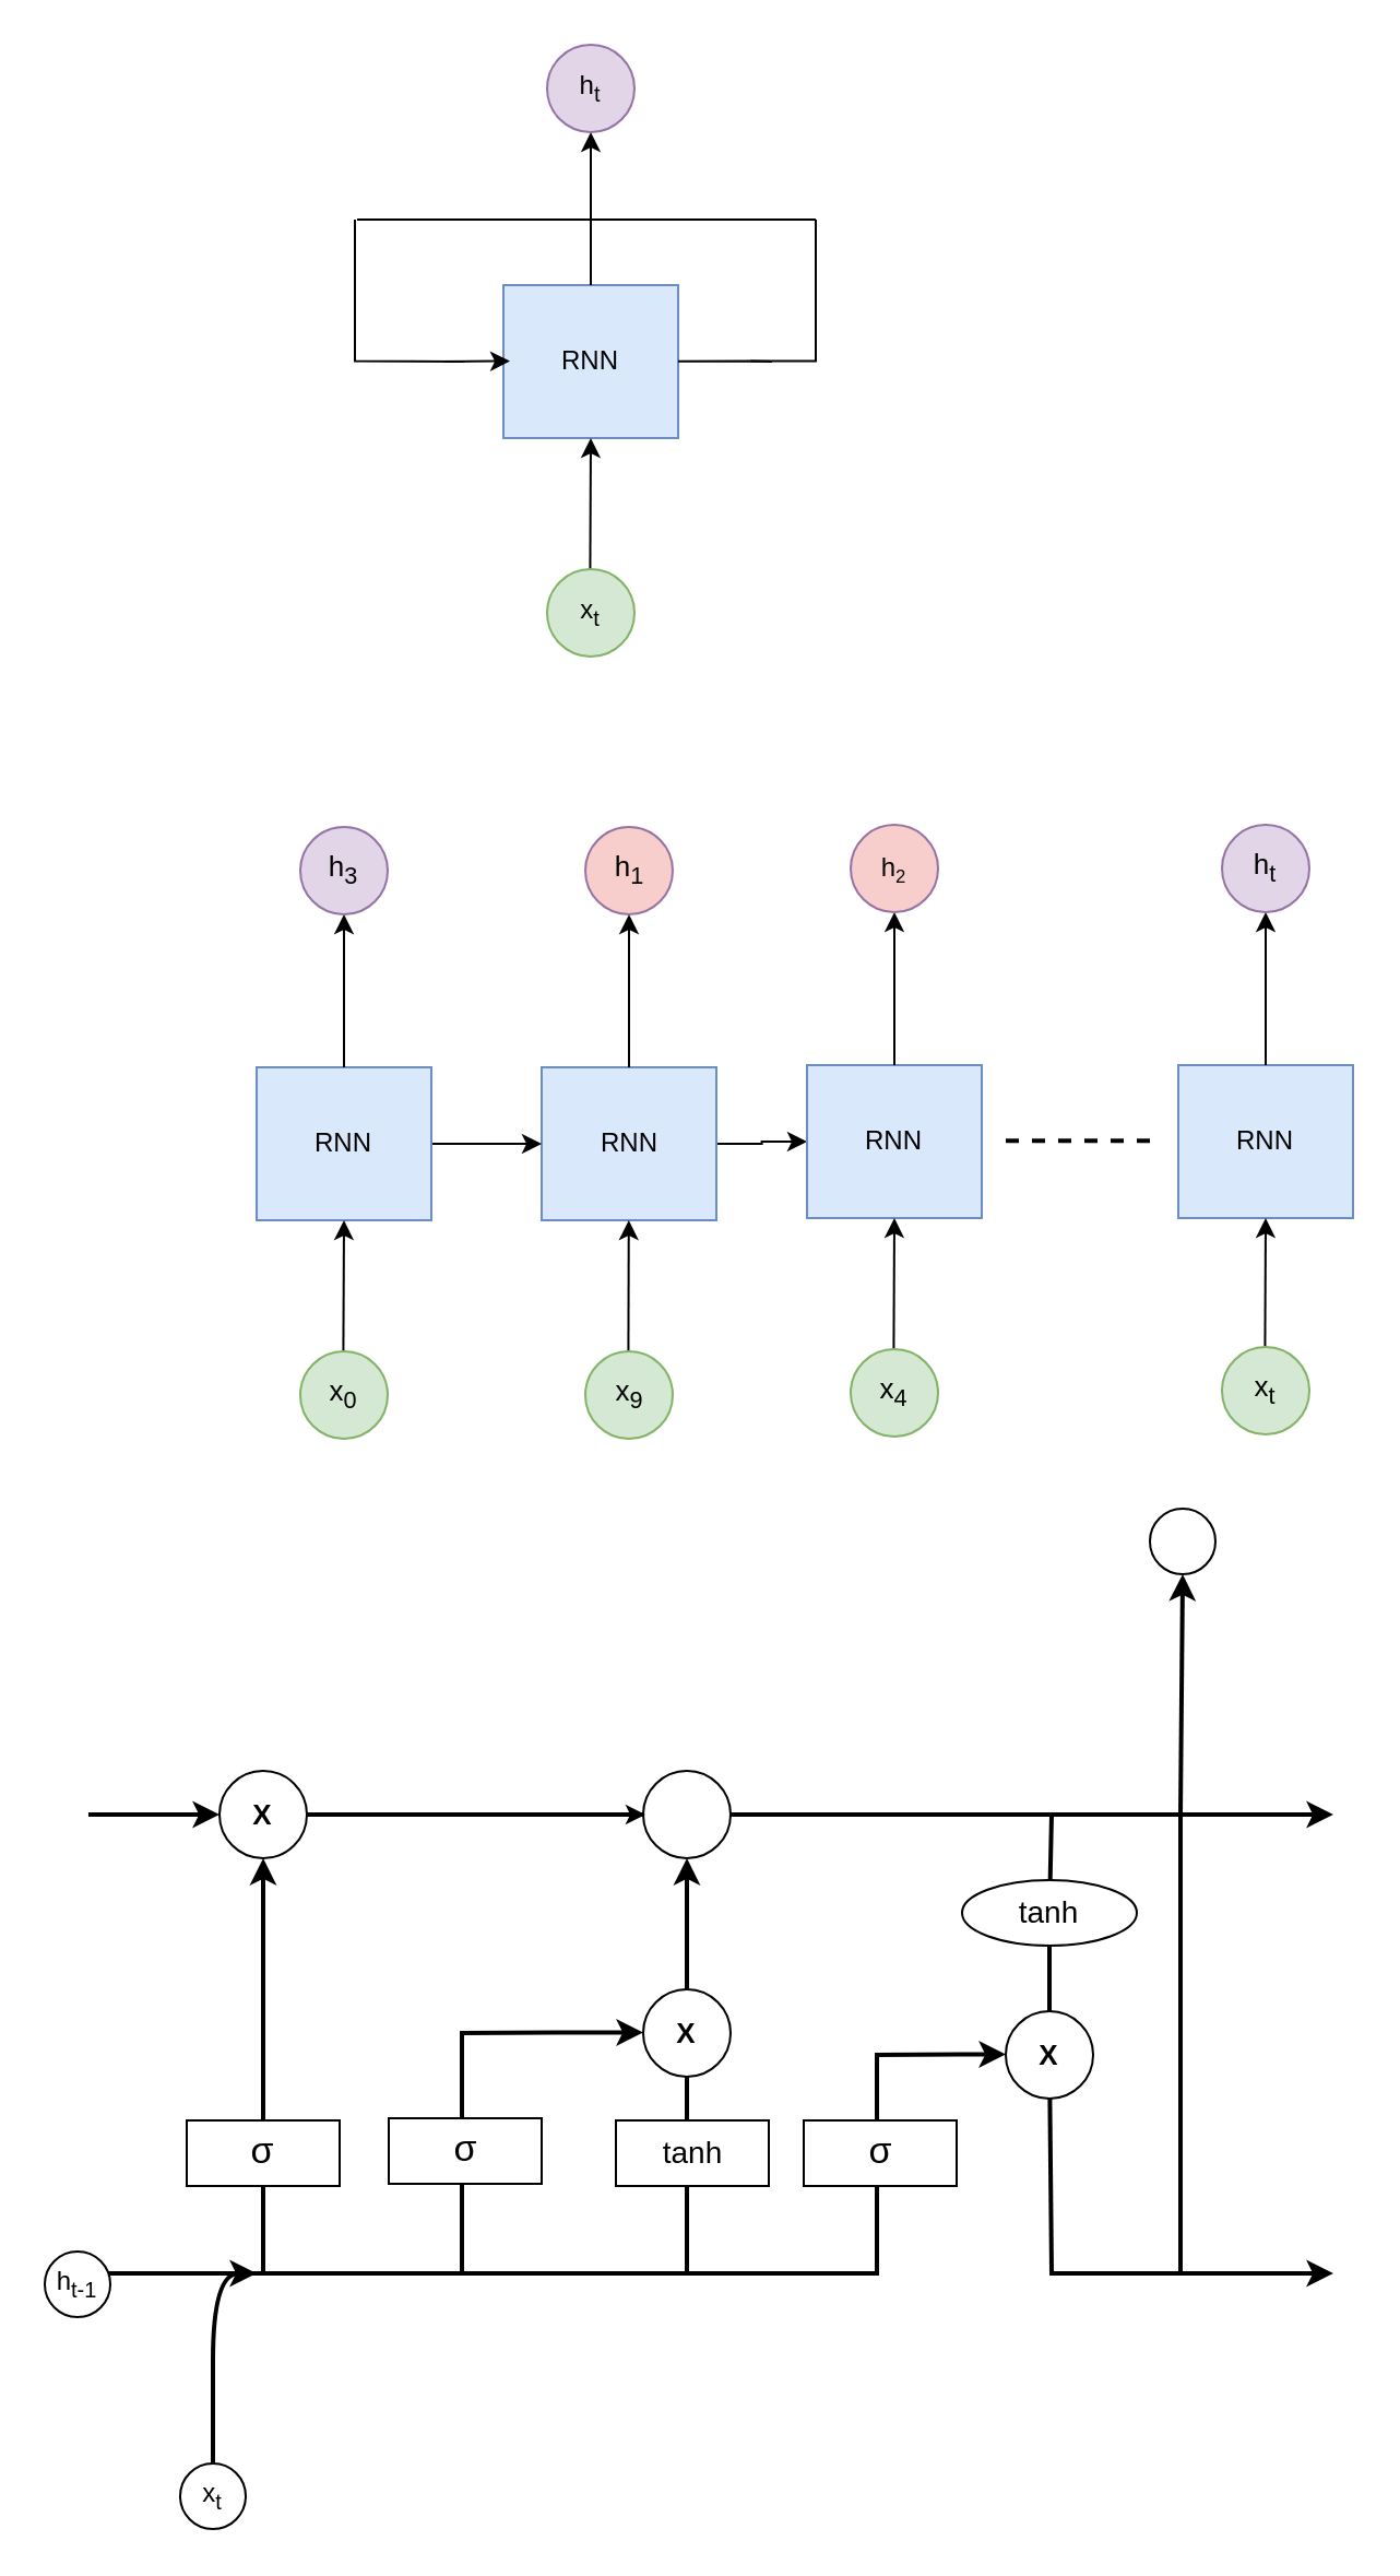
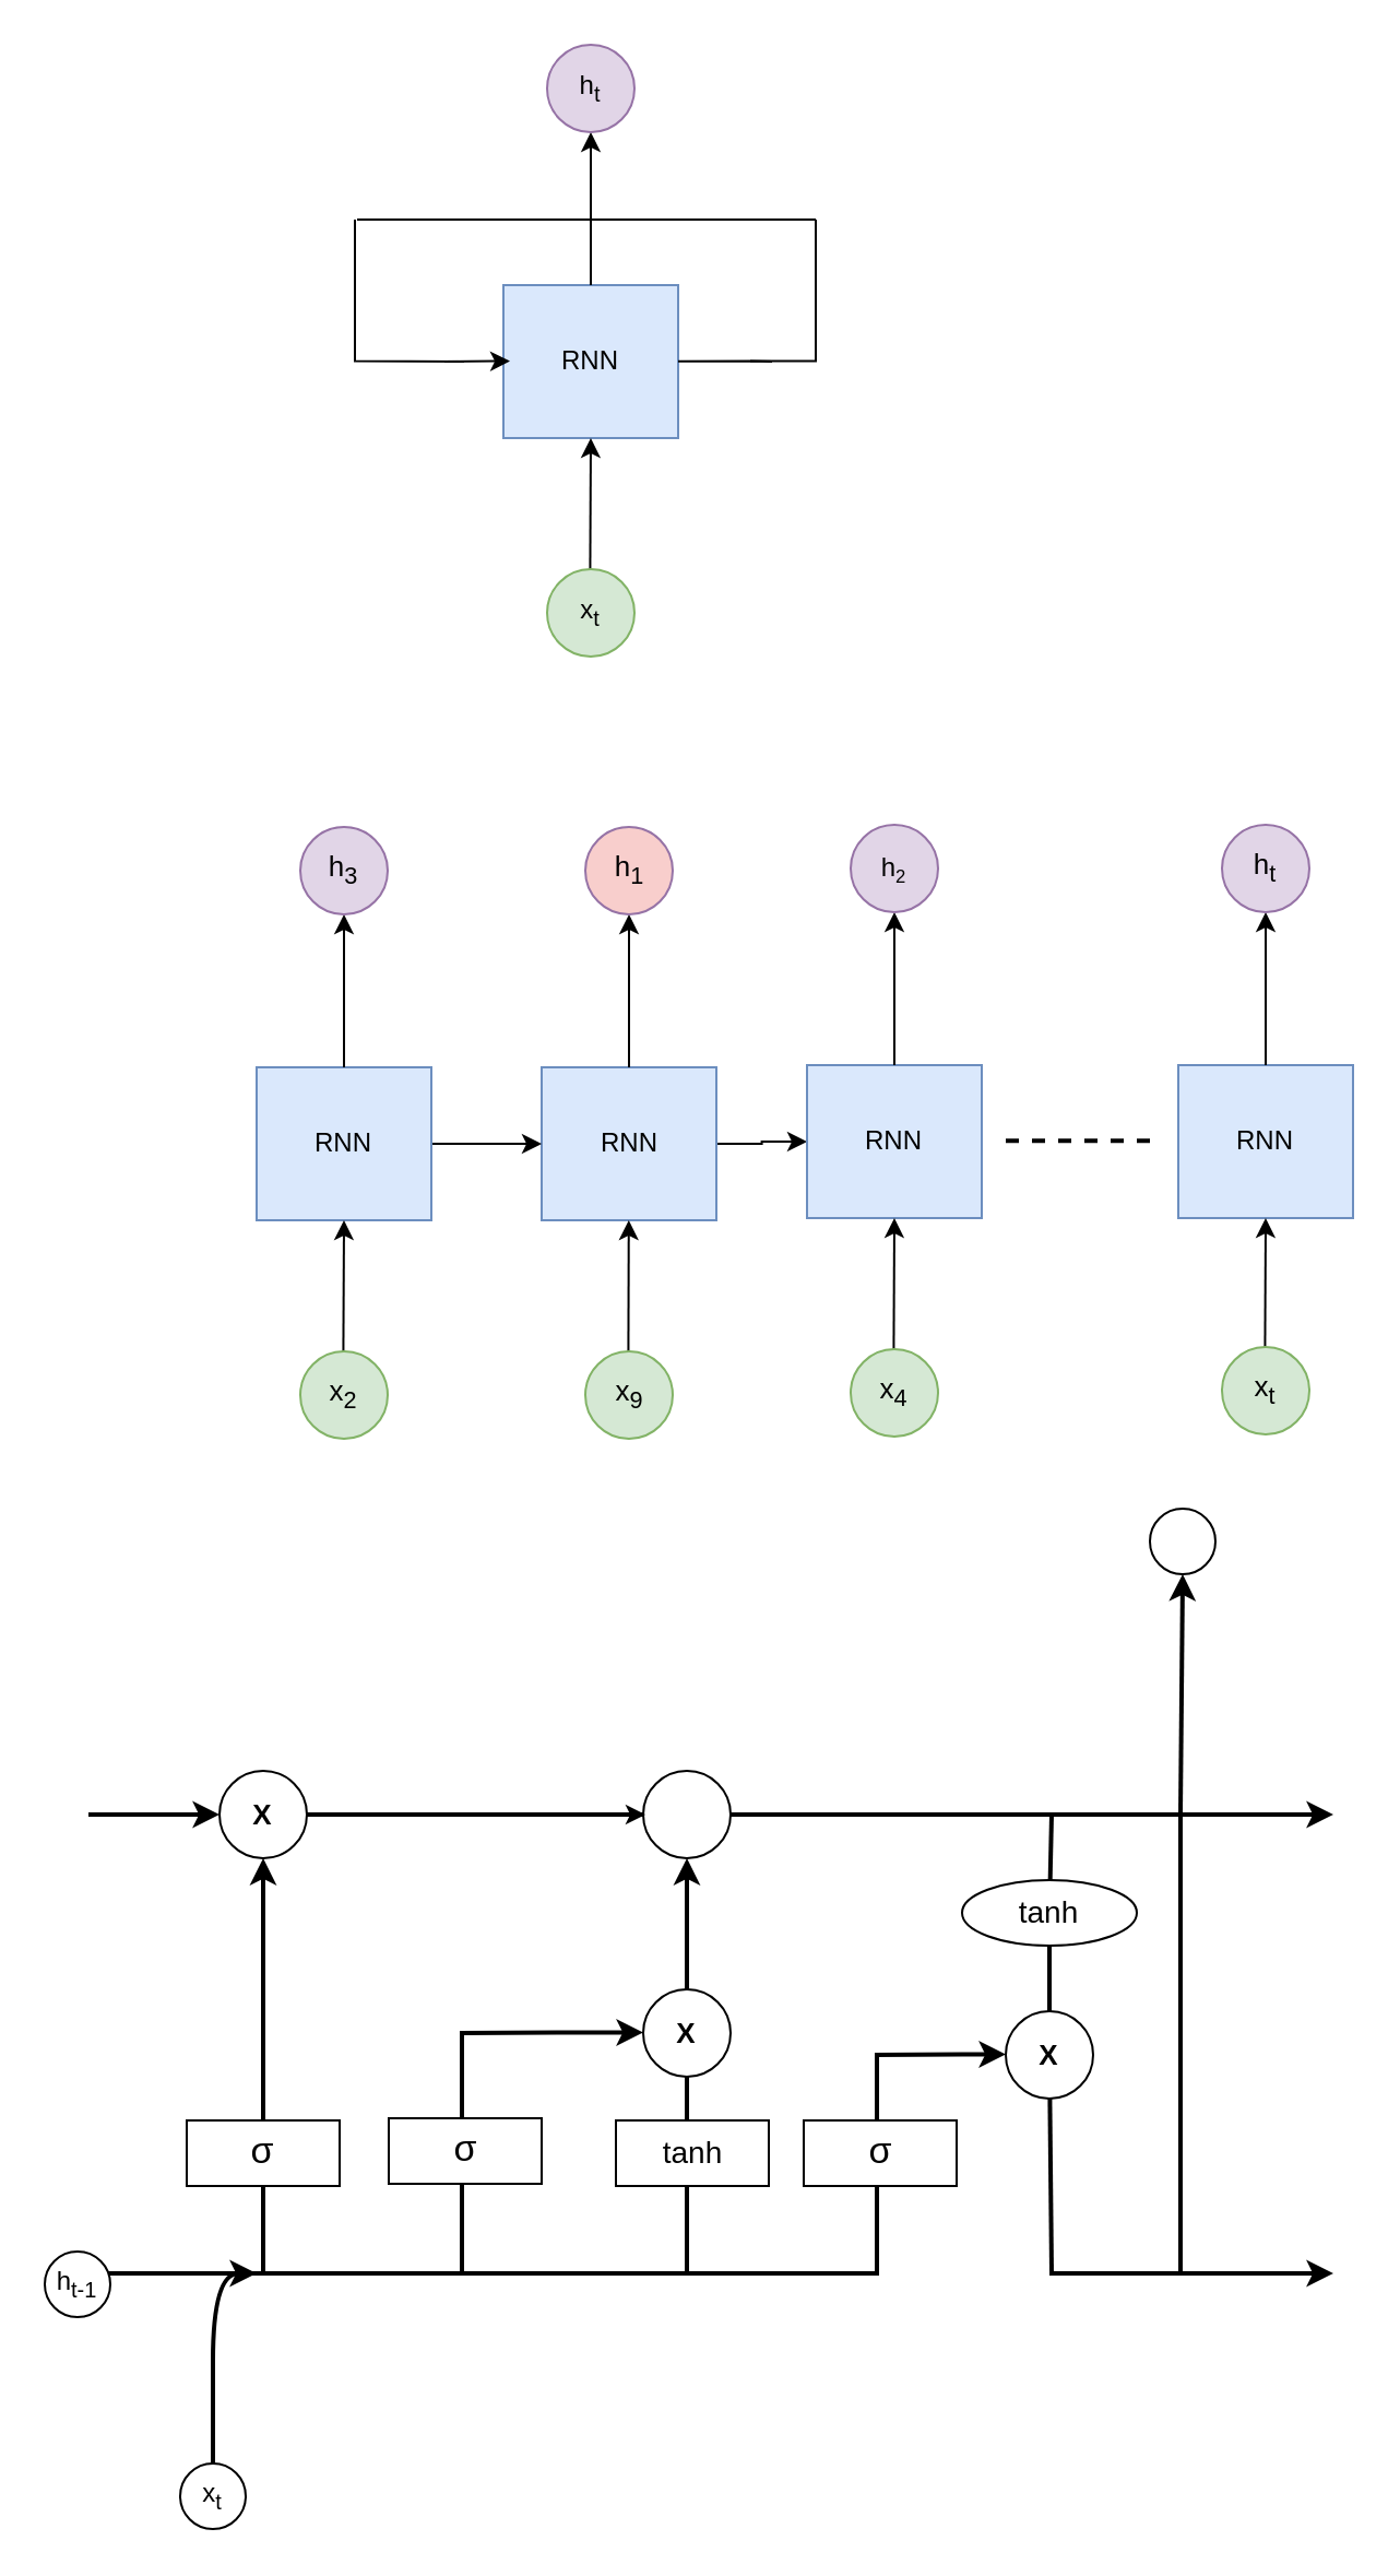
- <mxCell id="22" value="h&lt;span style=&quot;font-size: 10px;&quot;&gt;&lt;sub&gt;2&lt;/sub&gt;&lt;/span&gt;" style="ellipse;whiteSpace=wrap;html=1;aspect=fixed;fillColor=#f8cecc;strokeColor=#9673a6;" vertex="1" parent="1"><mxGeometry x="389" y="377" width="40" height="40" as="geometry" /></mxCell>
+ <mxCell id="22" value="h&lt;span style=&quot;font-size: 10px;&quot;&gt;&lt;sub&gt;2&lt;/sub&gt;&lt;/span&gt;" style="ellipse;whiteSpace=wrap;html=1;aspect=fixed;fillColor=#e1d5e7;strokeColor=#9673a6;" vertex="1" parent="1"><mxGeometry x="389" y="377" width="40" height="40" as="geometry" /></mxCell>
- <mxCell id="26" value="&lt;font style=&quot;font-size: 13px;&quot;&gt;x&lt;sub style=&quot;&quot;&gt;0&lt;/sub&gt;&lt;/font&gt;" style="ellipse;whiteSpace=wrap;html=1;aspect=fixed;fillColor=#d5e8d4;strokeColor=#82b366;" vertex="1" parent="1"><mxGeometry x="137" y="618" width="40" height="40" as="geometry" /></mxCell>
+ <mxCell id="26" value="&lt;font style=&quot;font-size: 13px;&quot;&gt;x&lt;sub style=&quot;&quot;&gt;2&lt;/sub&gt;&lt;/font&gt;" style="ellipse;whiteSpace=wrap;html=1;aspect=fixed;fillColor=#d5e8d4;strokeColor=#82b366;" vertex="1" parent="1"><mxGeometry x="137" y="618" width="40" height="40" as="geometry" /></mxCell>
